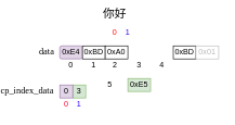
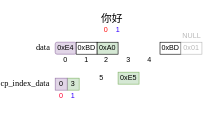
- <mxCell id="2" value="&lt;span class=&quot;HwtZe&quot; lang=&quot;zh-CN&quot;&gt;&lt;font style=&quot;font-size: 18px&quot;&gt;你好&lt;/font&gt;&lt;/span&gt;" style="text;html=1;strokeColor=none;fillColor=none;align=center;verticalAlign=middle;whiteSpace=wrap;rounded=0;" parent="1" vertex="1"><mxGeometry x="120" y="10" width="110" height="20" as="geometry" /></mxCell>
+ <mxCell id="2" value="&lt;span class=&quot;HwtZe&quot; lang=&quot;zh-CN&quot;&gt;&lt;font style=&quot;font-size: 18px&quot;&gt;你好&lt;/font&gt;&lt;/span&gt;" style="text;html=1;strokeColor=none;fillColor=none;align=center;verticalAlign=middle;whiteSpace=wrap;rounded=0;" parent="1" vertex="1"><mxGeometry x="130" y="20" width="110" height="20" as="geometry" /></mxCell>
+ <mxCell id="23" value="&lt;font color=&quot;#b8b8b8&quot;&gt;NULL&lt;/font&gt;" style="text;html=1;strokeColor=none;fillColor=none;align=center;verticalAlign=middle;whiteSpace=wrap;rounded=0;" vertex="1" parent="1"><mxGeometry x="297.5" y="50" width="40" height="20" as="geometry" /></mxCell>
- <mxCell id="8" value="0xA0" style="rounded=0;whiteSpace=wrap;html=1;" parent="1" vertex="1"><mxGeometry x="160" y="70" width="35" height="20" as="geometry" /></mxCell>
+ <mxCell id="8" value="0xA0" style="rounded=0;whiteSpace=wrap;html=1;fillColor=#d5e8d4;" parent="1" vertex="1"><mxGeometry x="160" y="70" width="35" height="20" as="geometry" /></mxCell>
